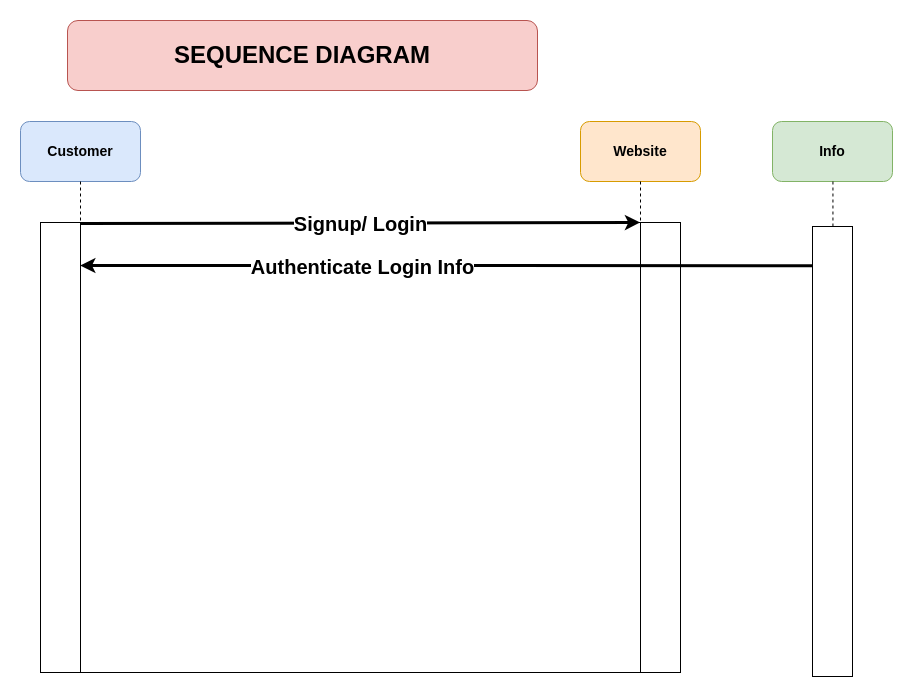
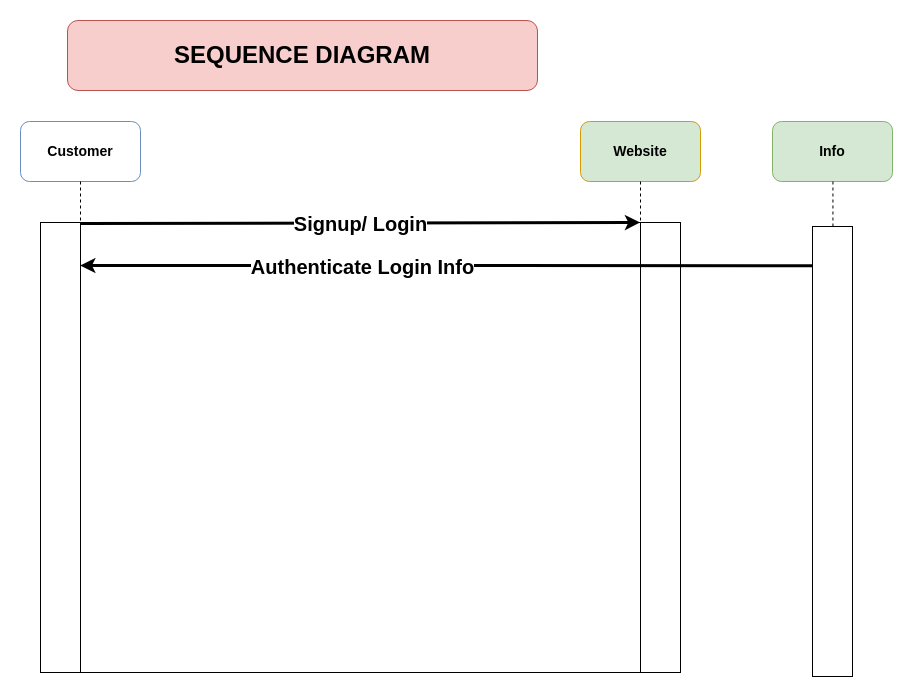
- <mxCell id="5" value="&lt;font style=&quot;font-size: 14px;&quot;&gt;&lt;b&gt;Customer&lt;/b&gt;&lt;/font&gt;" style="rounded=1;whiteSpace=wrap;html=1;fillColor=#dae8fc;strokeColor=#6c8ebf;" vertex="1" parent="1"><mxGeometry x="20" y="121" width="120" height="60" as="geometry" /></mxCell>
+ <mxCell id="5" value="&lt;font style=&quot;font-size: 14px;&quot;&gt;&lt;b&gt;Customer&lt;/b&gt;&lt;/font&gt;" style="rounded=1;whiteSpace=wrap;html=1;fillColor=#ffffff;strokeColor=#6c8ebf;" vertex="1" parent="1"><mxGeometry x="20" y="121" width="120" height="60" as="geometry" /></mxCell>
- <mxCell id="7" value="&lt;font style=&quot;font-size: 14px;&quot;&gt;&lt;b&gt;Website&lt;/b&gt;&lt;/font&gt;" style="rounded=1;whiteSpace=wrap;html=1;fillColor=#ffe6cc;strokeColor=#d79b00;" vertex="1" parent="1"><mxGeometry x="580" y="121" width="120" height="60" as="geometry" /></mxCell>
+ <mxCell id="7" value="&lt;font style=&quot;font-size: 14px;&quot;&gt;&lt;b&gt;Website&lt;/b&gt;&lt;/font&gt;" style="rounded=1;whiteSpace=wrap;html=1;fillColor=#d5e8d4;strokeColor=#d79b00;" vertex="1" parent="1"><mxGeometry x="580" y="121" width="120" height="60" as="geometry" /></mxCell>
